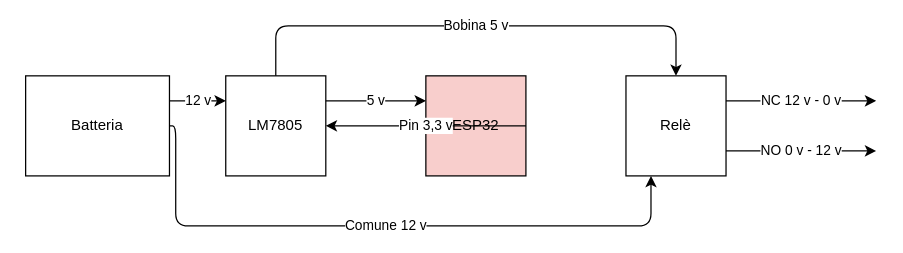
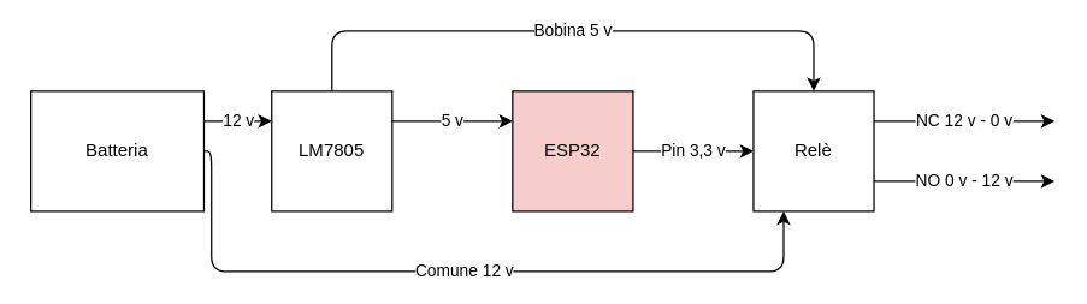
- <mxCell id="8" value="Pin 3,3 v" style="endArrow=classic;html=1;exitX=1;exitY=0.5;exitDx=0;exitDy=0;" edge="1" parent="1" source="6" target="2"><mxGeometry width="50" height="50" relative="1" as="geometry"><mxPoint x="420" y="170" as="sourcePoint" /><mxPoint x="470" y="120" as="targetPoint" /></mxGeometry></mxCell>
+ <mxCell id="8" value="Pin 3,3 v" style="endArrow=classic;html=1;exitX=1;exitY=0.5;exitDx=0;exitDy=0;entryX=0;entryY=0.5;entryDx=0;entryDy=0;" edge="1" parent="1" source="6" target="7"><mxGeometry width="50" height="50" relative="1" as="geometry"><mxPoint x="420" y="170" as="sourcePoint" /><mxPoint x="470" y="120" as="targetPoint" /></mxGeometry></mxCell>
